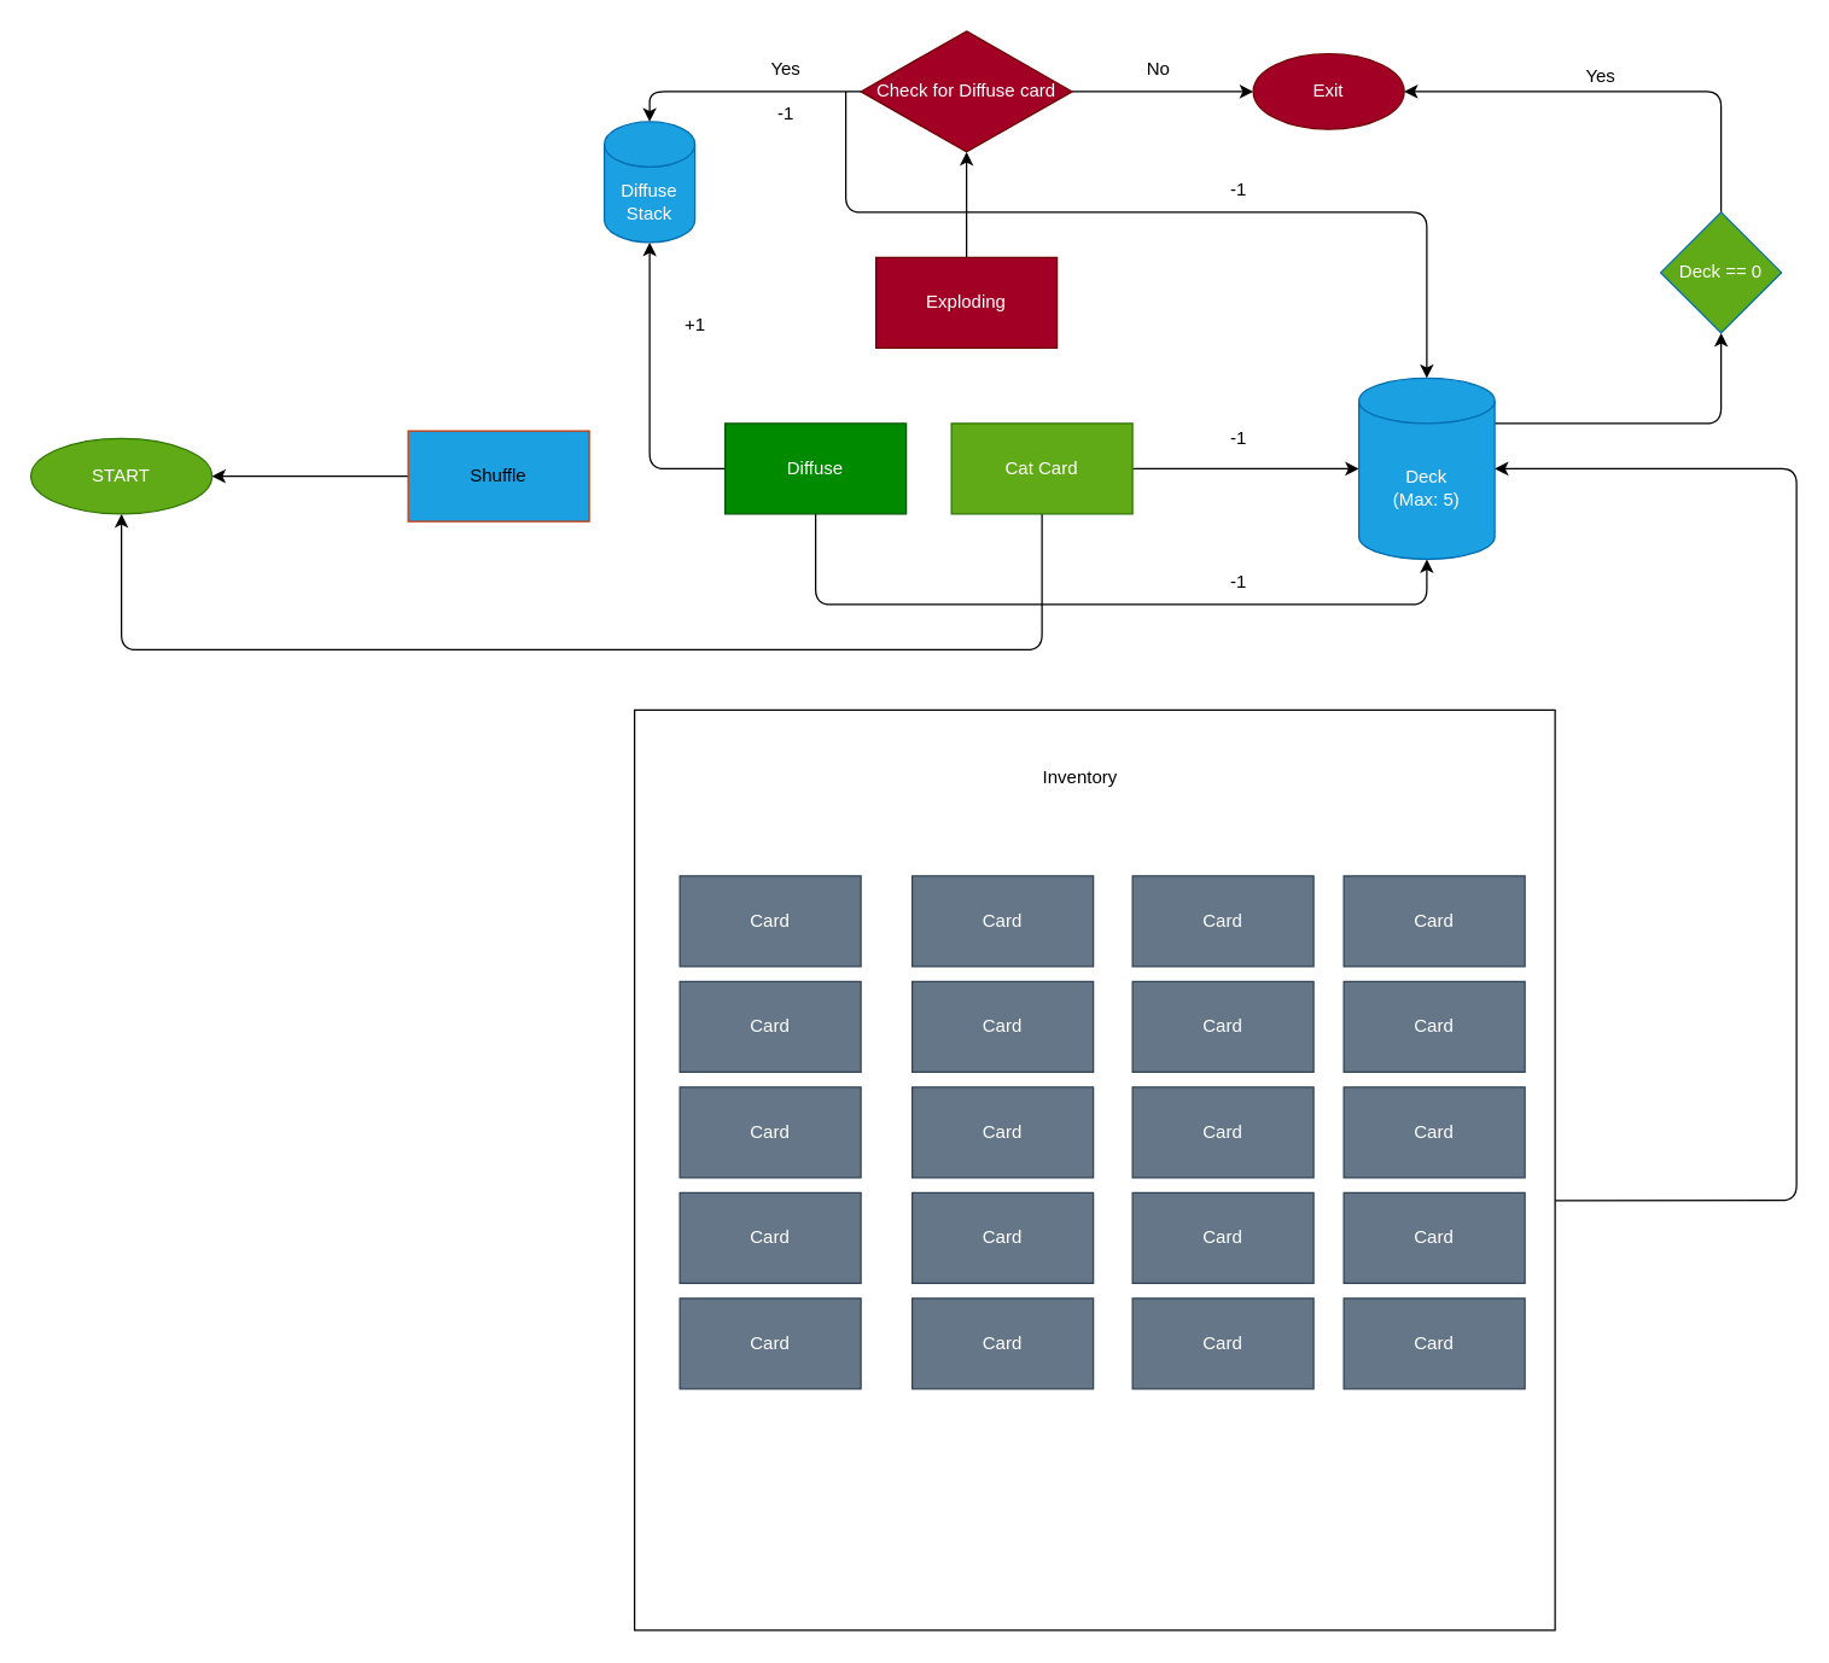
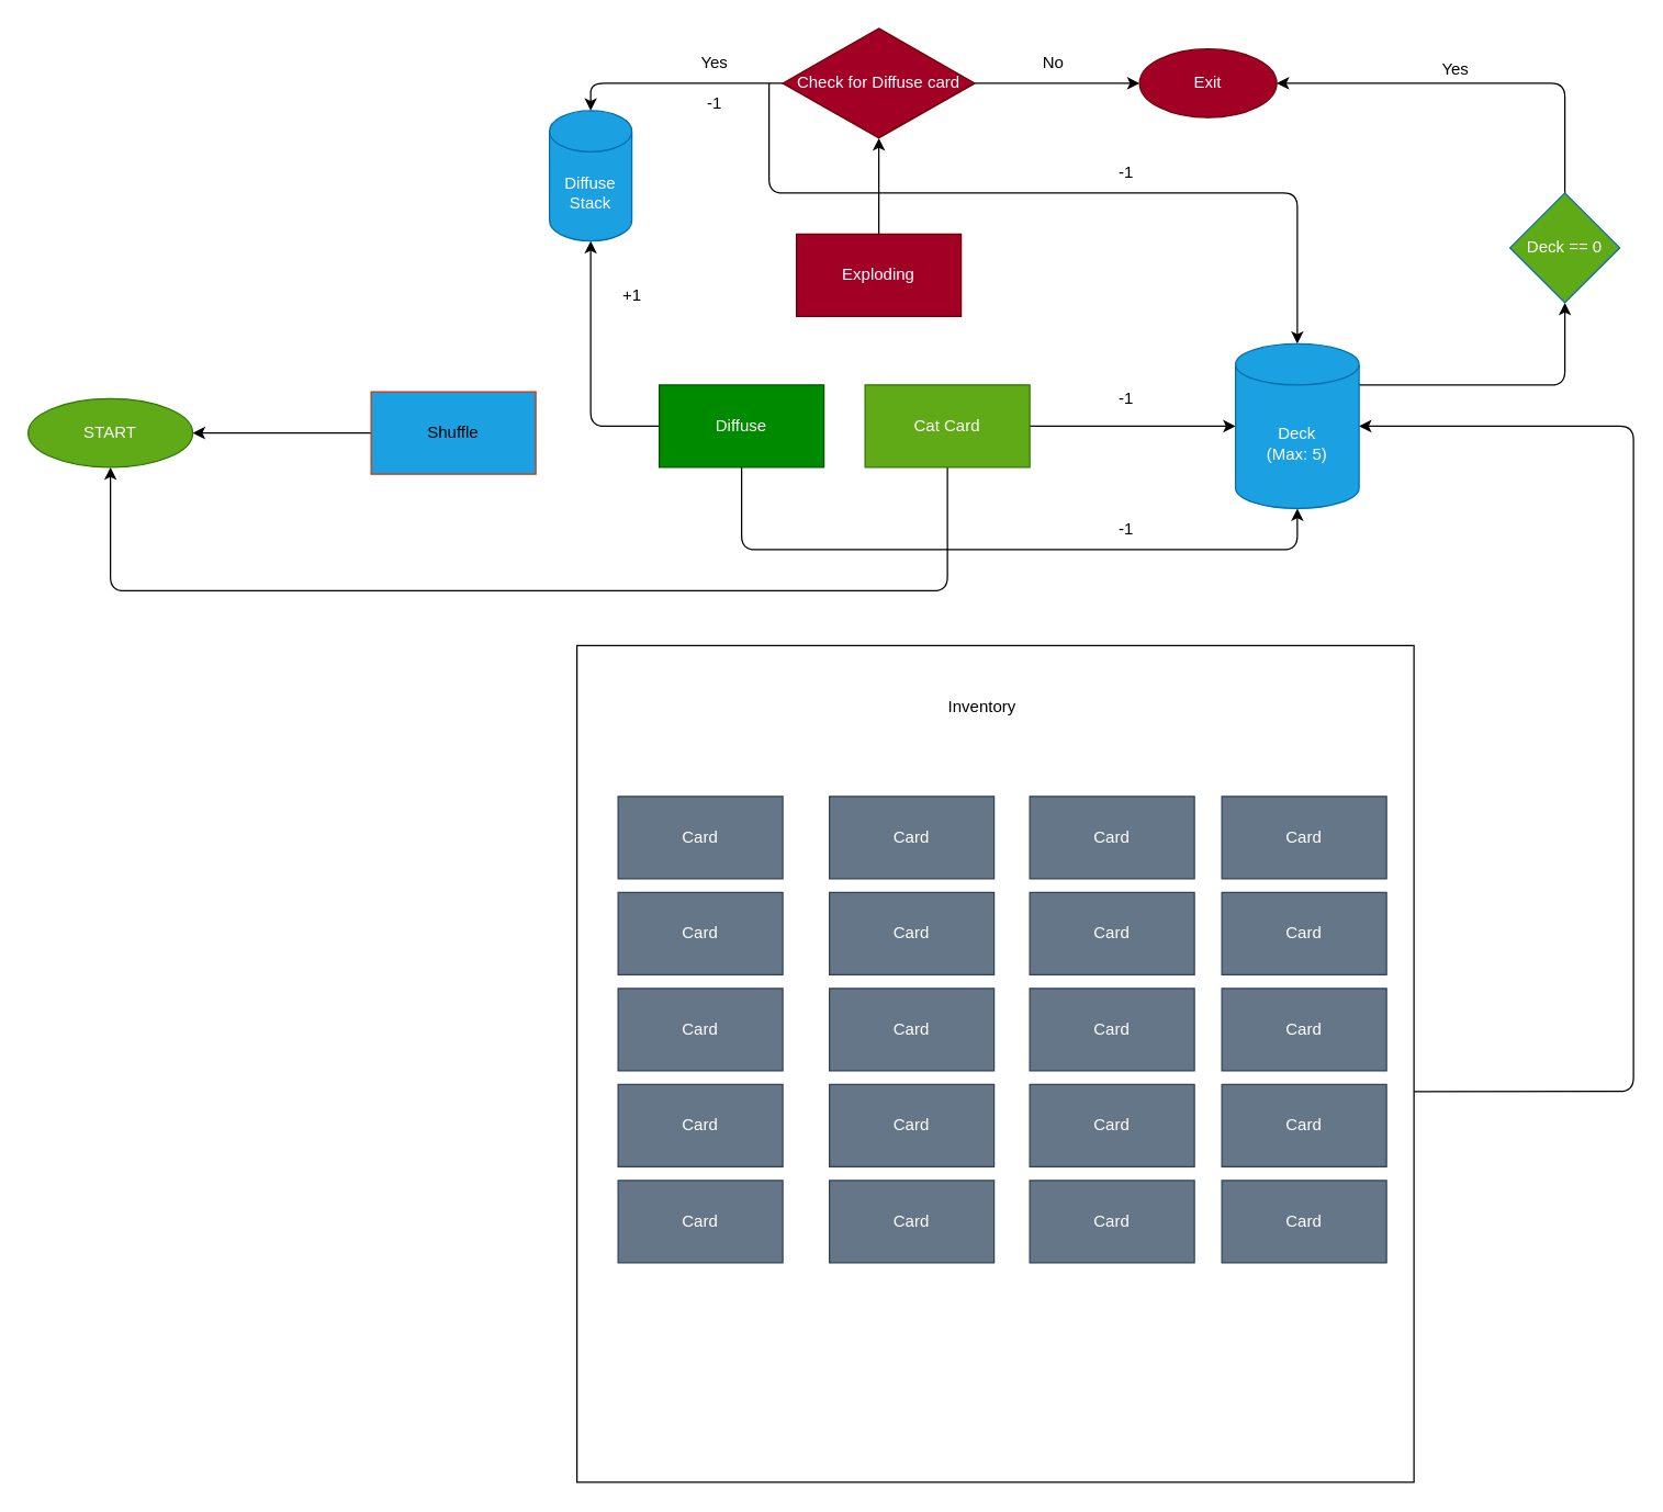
- <mxCell id="13" value="Diffuse Stack" style="shape=cylinder3;whiteSpace=wrap;html=1;boundedLbl=1;backgroundOutline=1;size=15;fillColor=#1ba1e2;fontColor=#ffffff;strokeColor=#006EAF;" parent="1" vertex="1"><mxGeometry x="400" y="80" width="60" height="80" as="geometry" /></mxCell>
+ <mxCell id="13" value="Diffuse Stack" style="shape=cylinder3;whiteSpace=wrap;html=1;boundedLbl=1;backgroundOutline=1;size=15;fillColor=#1ba1e2;fontColor=#ffffff;strokeColor=#006EAF;" parent="1" vertex="1"><mxGeometry x="400" y="80" width="60" height="95" as="geometry" /></mxCell>
